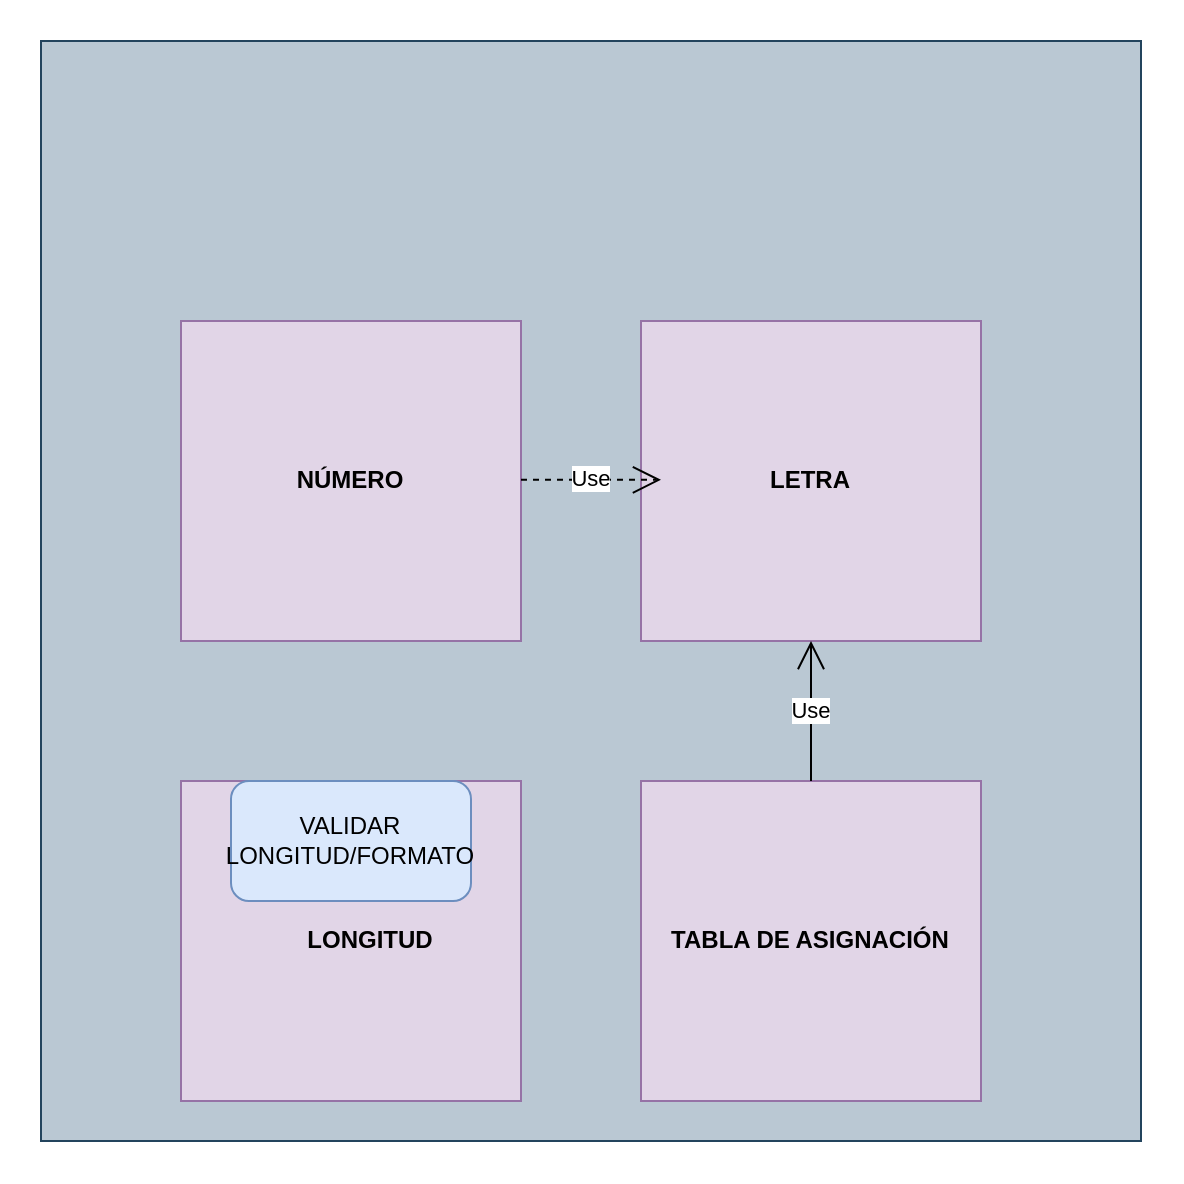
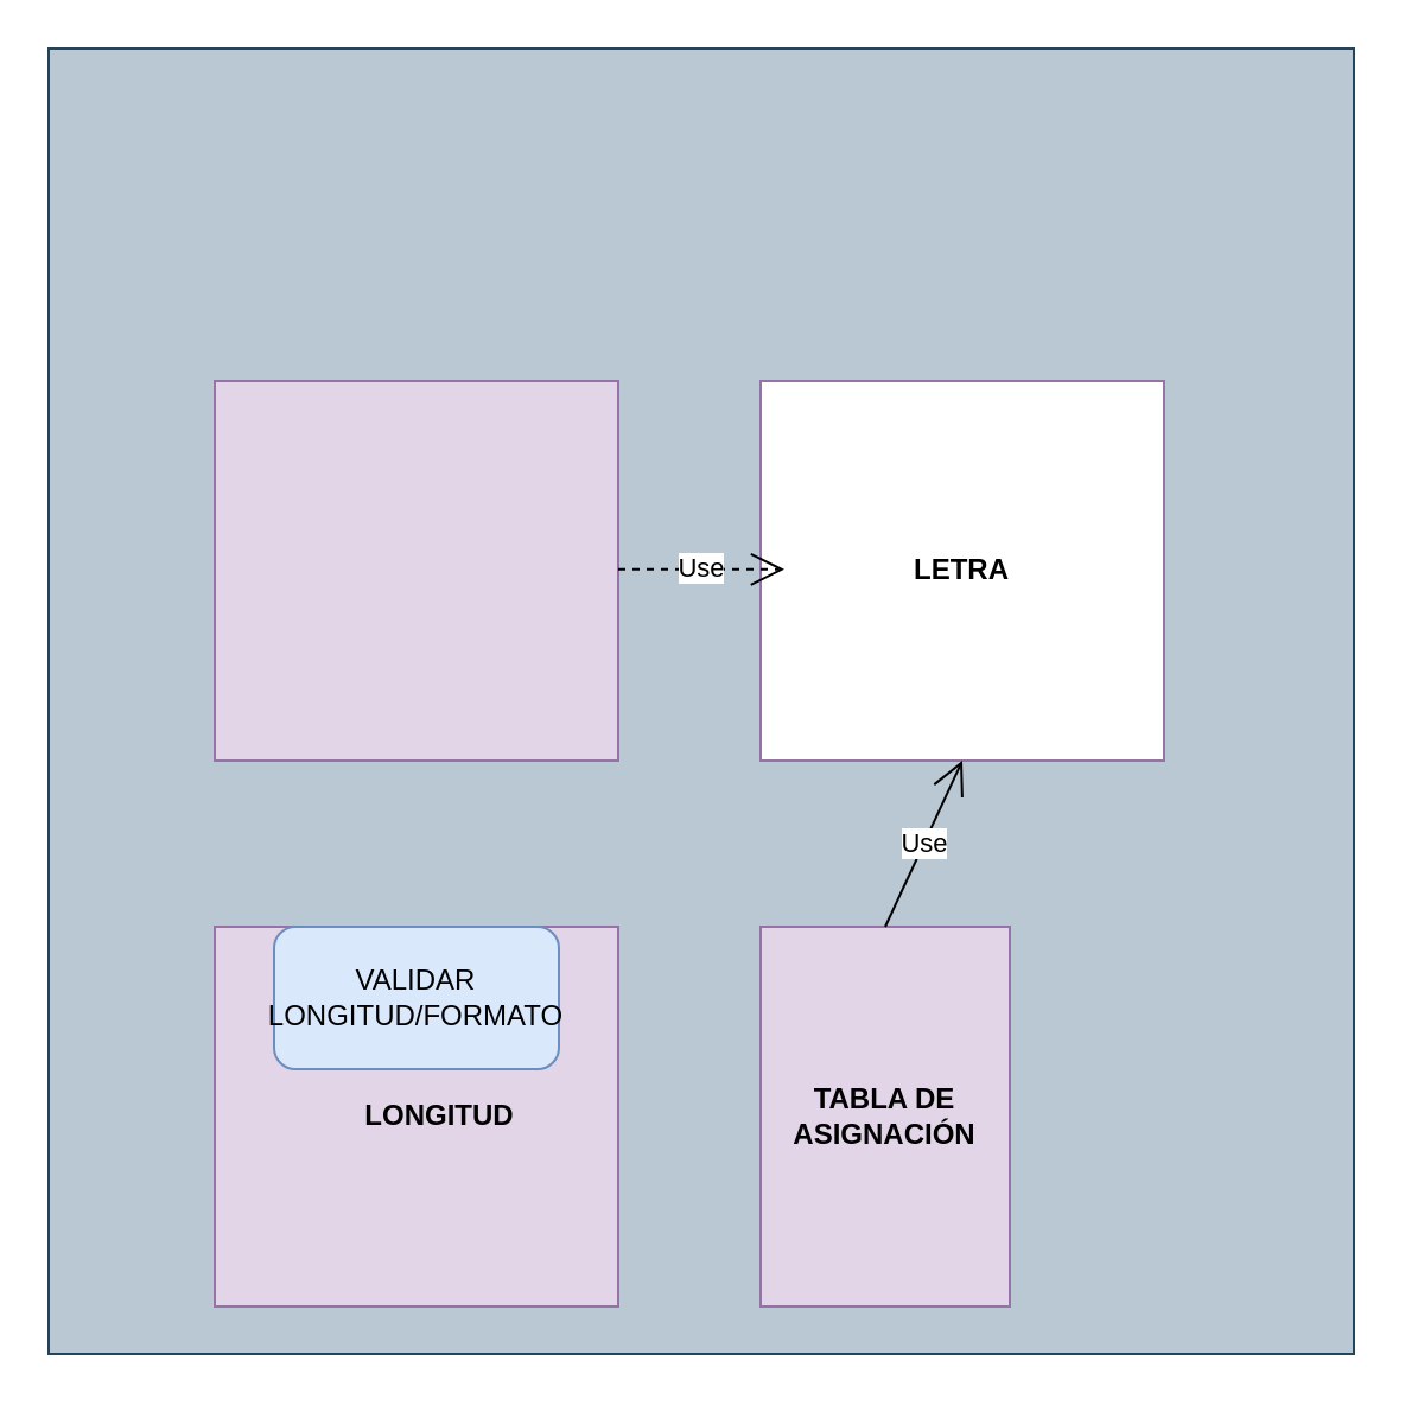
- <mxCell id="6" value="NÚMERO" style="text;html=1;strokeColor=none;fillColor=none;align=center;verticalAlign=middle;whiteSpace=wrap;rounded=0;fontStyle=1" parent="1" vertex="1"><mxGeometry x="145" y="210" width="60" height="60" as="geometry" /></mxCell>
- <mxCell id="7" value="&lt;b&gt;LETRA&lt;/b&gt;" style="rounded=0;whiteSpace=wrap;html=1;fillColor=#e1d5e7;strokeColor=#9673a6;" parent="1" vertex="1"><mxGeometry x="320" y="160" width="170" height="160" as="geometry" /></mxCell>
+ <mxCell id="7" value="&lt;b&gt;LETRA&lt;/b&gt;" style="rounded=0;whiteSpace=wrap;html=1;fillColor=#ffffff;strokeColor=#9673a6;" parent="1" vertex="1"><mxGeometry x="320" y="160" width="170" height="160" as="geometry" /></mxCell>
- <mxCell id="8" value="&lt;b&gt;TABLA DE ASIGNACIÓN&lt;/b&gt;" style="rounded=0;whiteSpace=wrap;html=1;fillColor=#e1d5e7;strokeColor=#9673a6;" parent="1" vertex="1"><mxGeometry x="320" y="390" width="170" height="160" as="geometry" /></mxCell>
+ <mxCell id="8" value="&lt;b&gt;TABLA DE ASIGNACIÓN&lt;/b&gt;" style="rounded=0;whiteSpace=wrap;html=1;fillColor=#e1d5e7;strokeColor=#9673a6;" parent="1" vertex="1"><mxGeometry x="320" y="390" width="105" height="160" as="geometry" /></mxCell>
